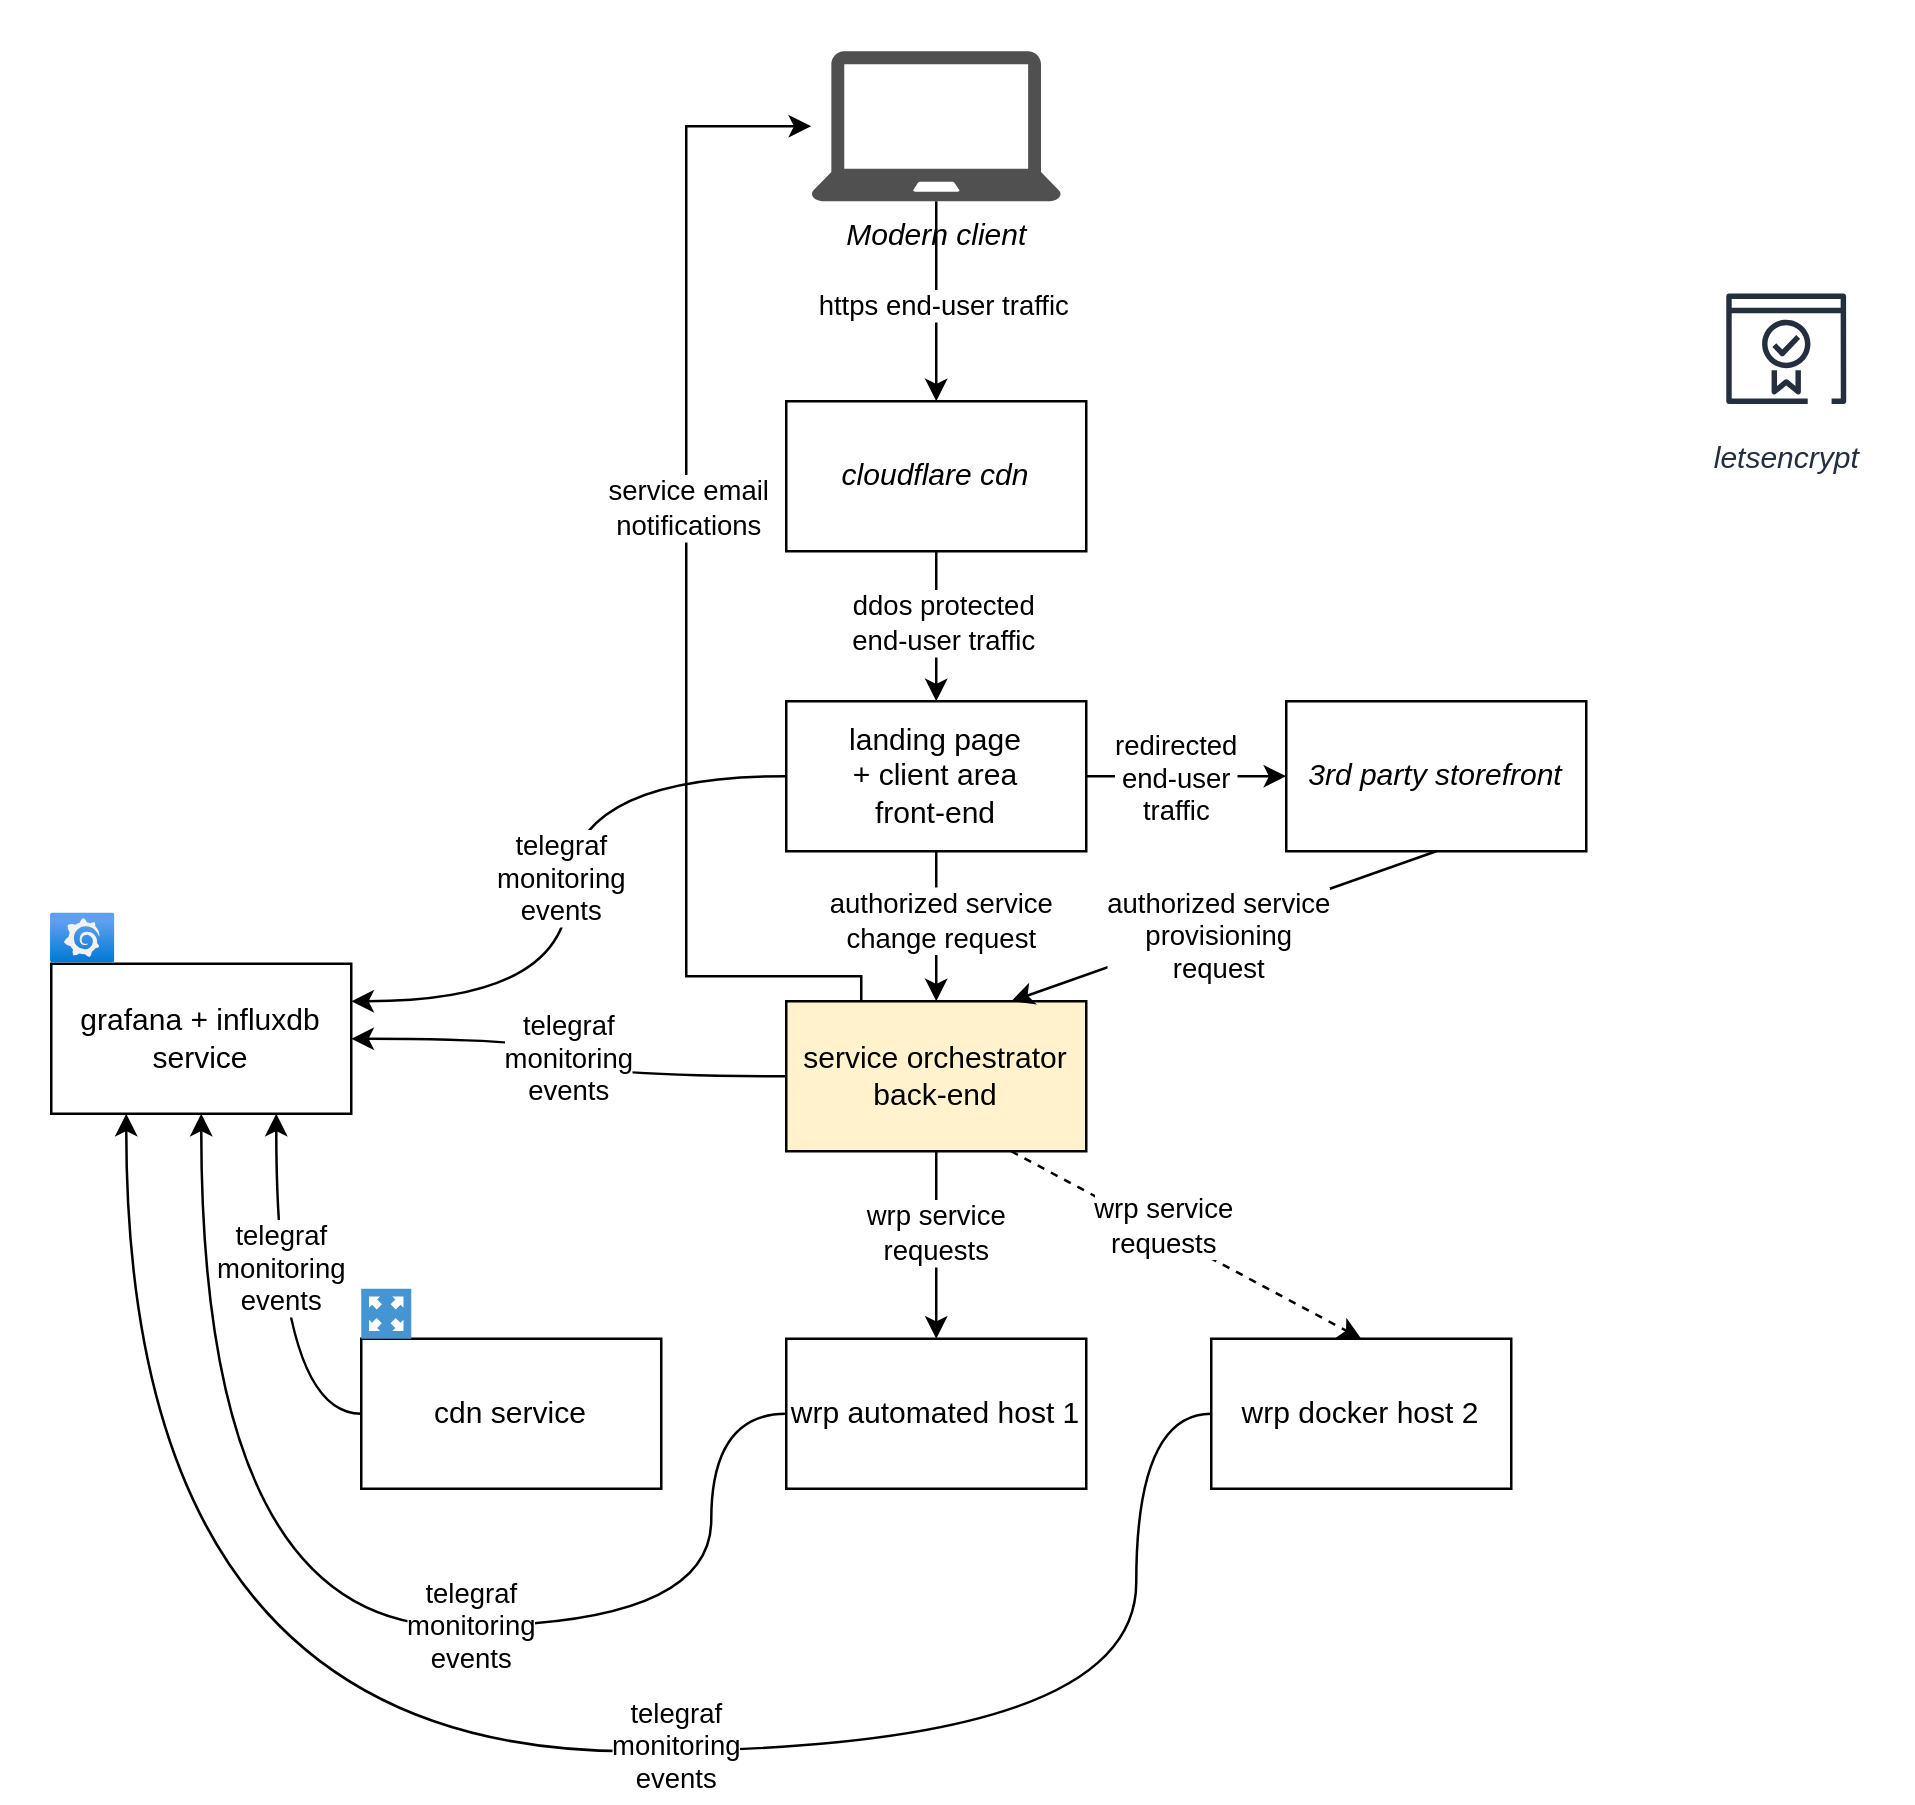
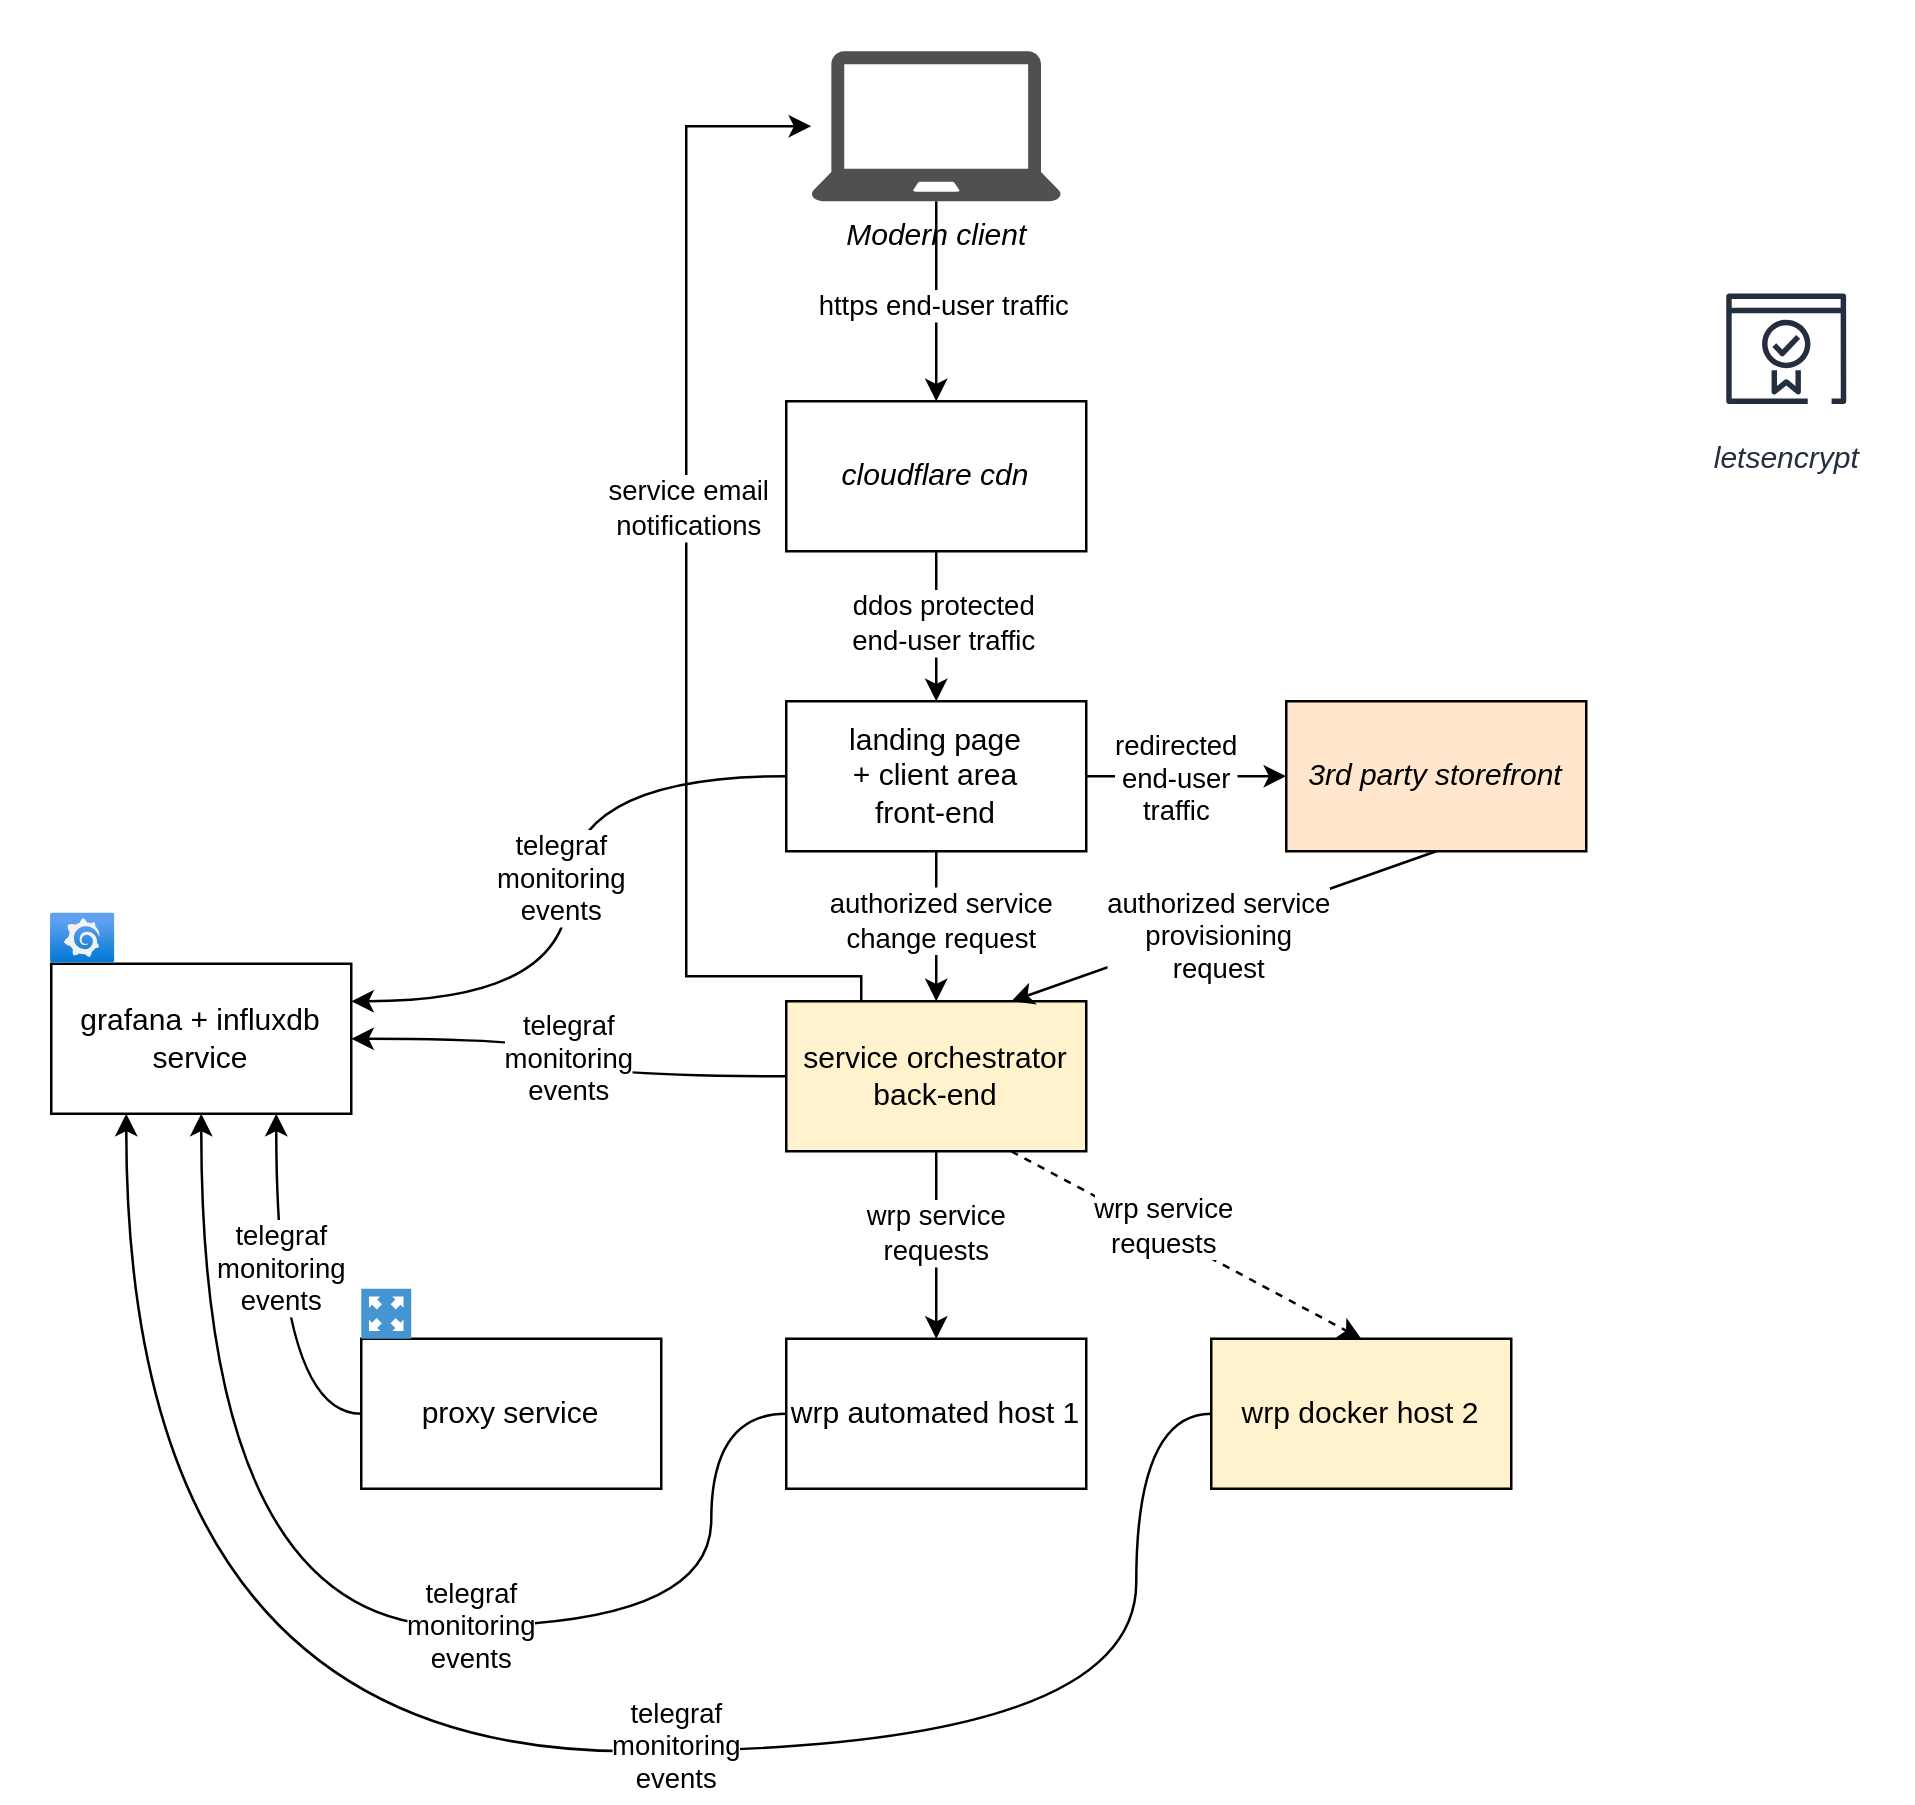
- <mxCell id="31" value="3rd party storefront" style="rounded=0;whiteSpace=wrap;html=1;fontStyle=2" vertex="1" parent="1"><mxGeometry x="514" y="280" width="120" height="60" as="geometry" /></mxCell>
+ <mxCell id="31" value="3rd party storefront" style="rounded=0;whiteSpace=wrap;html=1;fontStyle=2;fillColor=#ffe6cc;" vertex="1" parent="1"><mxGeometry x="514" y="280" width="120" height="60" as="geometry" /></mxCell>
- <mxCell id="38" value="cdn service" style="rounded=0;whiteSpace=wrap;html=1;" vertex="1" parent="37"><mxGeometry y="20" width="120" height="60" as="geometry" /></mxCell>
+ <mxCell id="38" value="proxy service" style="rounded=0;whiteSpace=wrap;html=1;" vertex="1" parent="37"><mxGeometry y="20" width="120" height="60" as="geometry" /></mxCell>
- <mxCell id="44" value="wrp docker host 2" style="rounded=0;whiteSpace=wrap;html=1;" vertex="1" parent="43"><mxGeometry y="25" width="120" height="60" as="geometry" /></mxCell>
+ <mxCell id="44" value="wrp docker host 2" style="rounded=0;whiteSpace=wrap;html=1;fillColor=#fff2cc;" vertex="1" parent="43"><mxGeometry y="25" width="120" height="60" as="geometry" /></mxCell>
